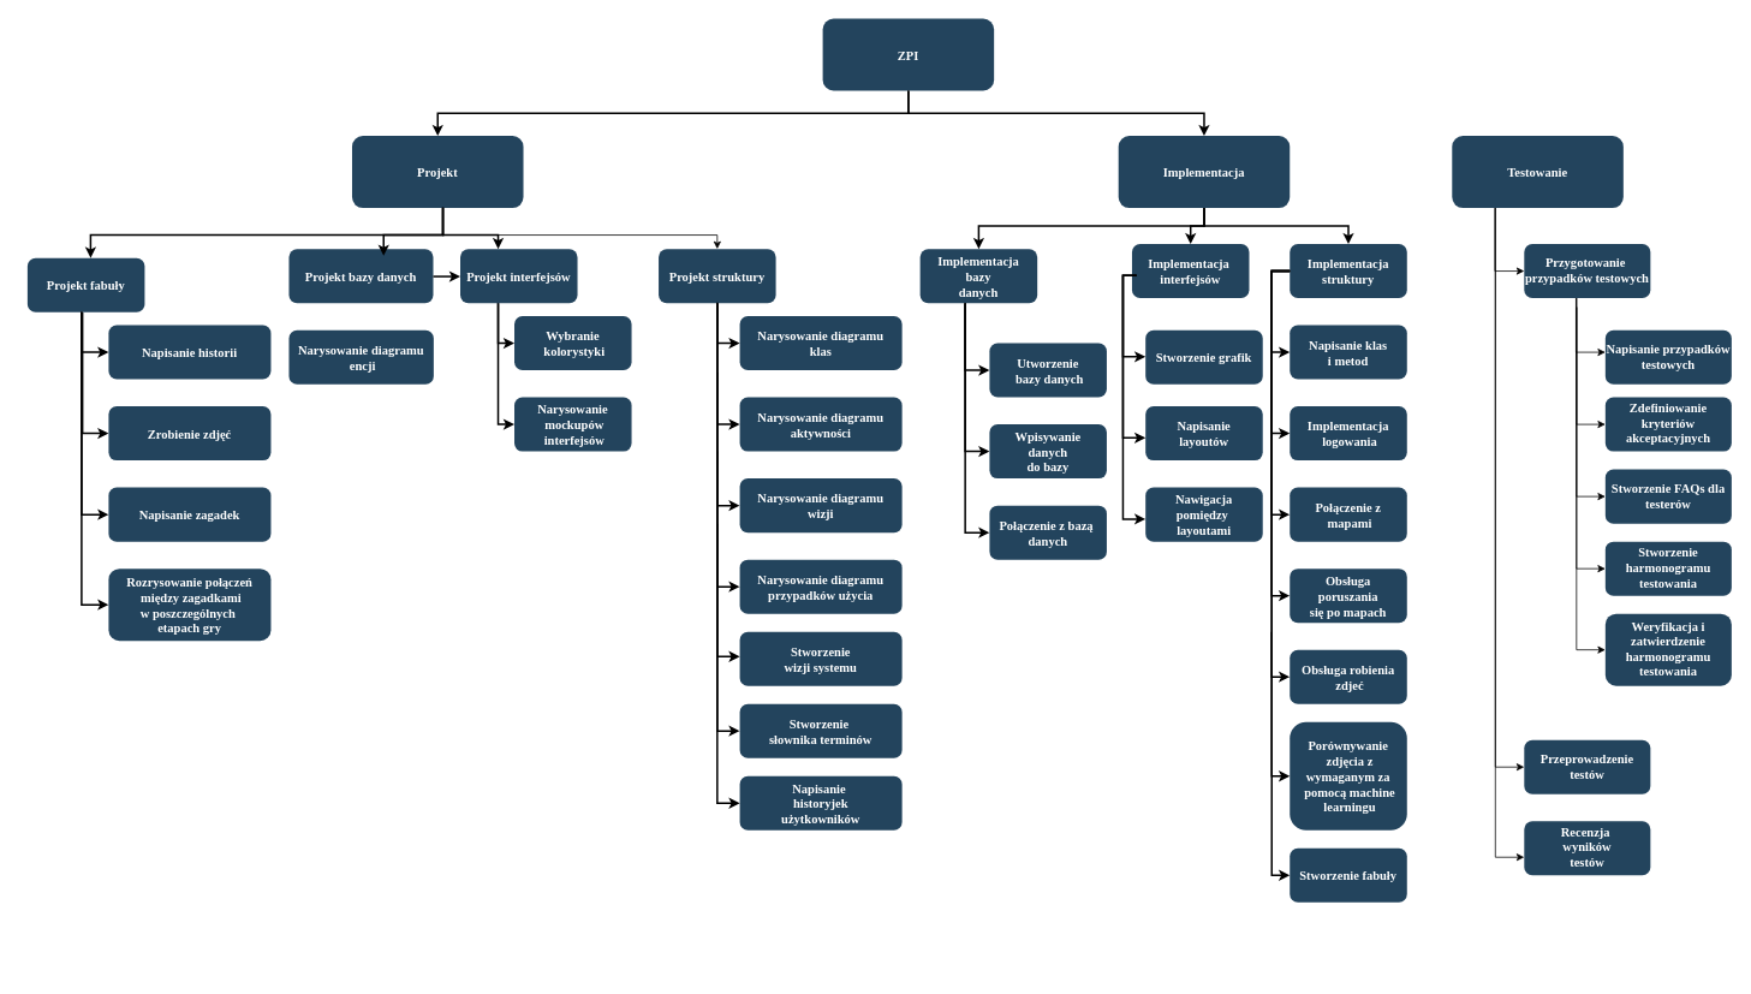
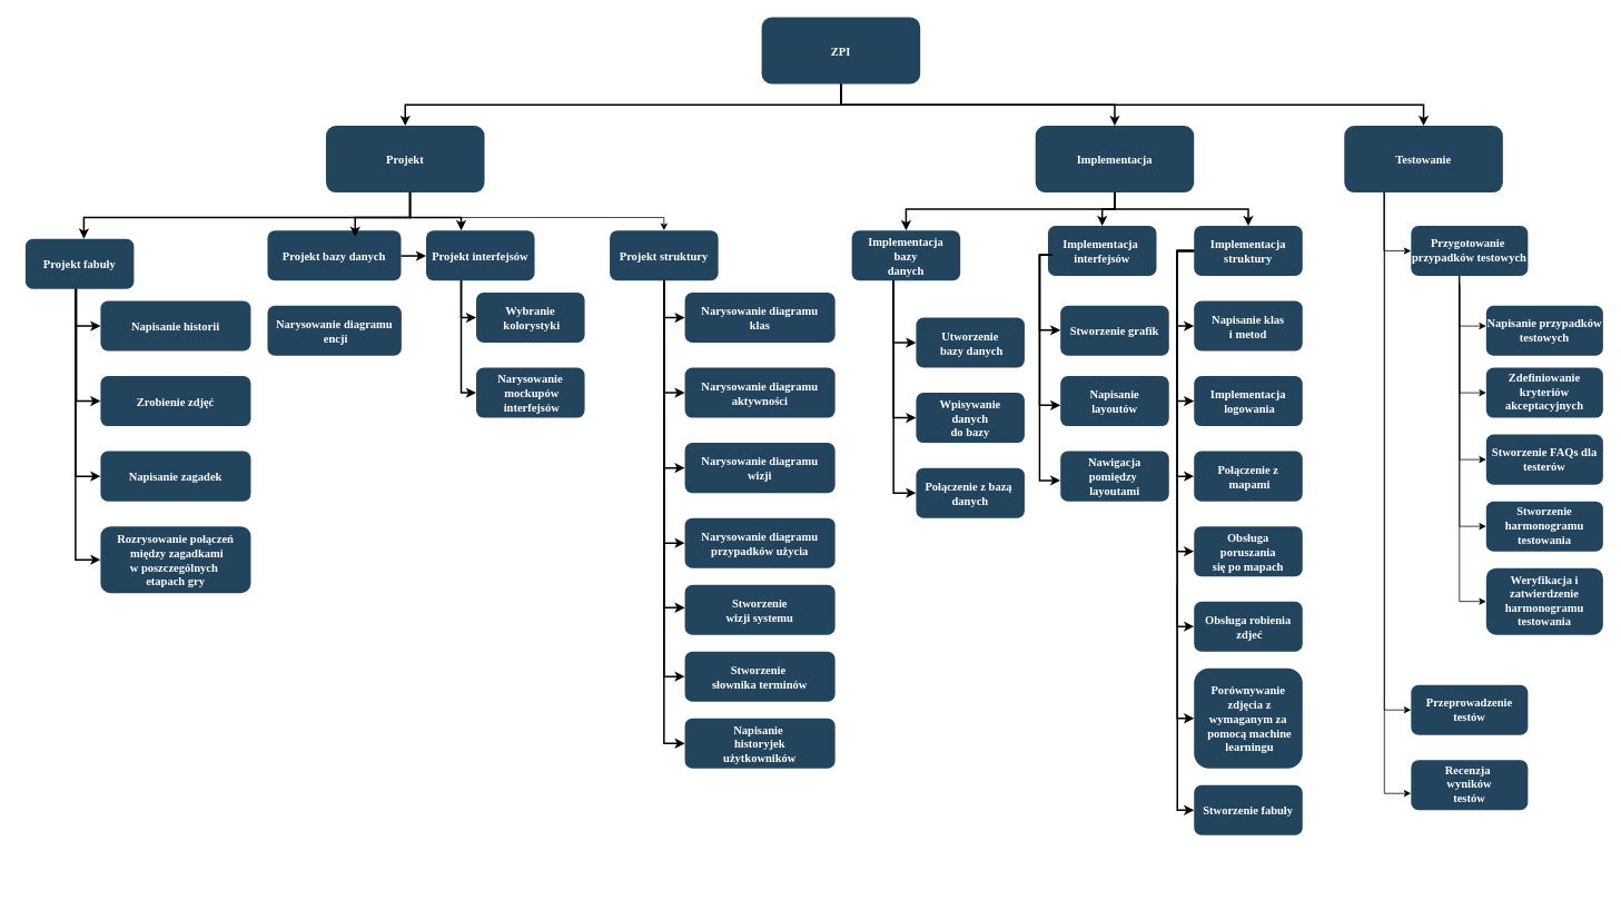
+ <mxCell id="3" value="" style="edgeStyle=elbowEdgeStyle;elbow=vertical;strokeWidth=2;rounded=0;entryX=0.5;entryY=0;entryDx=0;entryDy=0;" parent="1" source="2" target="5" edge="1"><mxGeometry x="337" y="215.5" width="100" height="100" as="geometry"><mxPoint x="687" y="135.5" as="sourcePoint" /><mxPoint x="1807" y="155.5" as="targetPoint" /></mxGeometry></mxCell>
